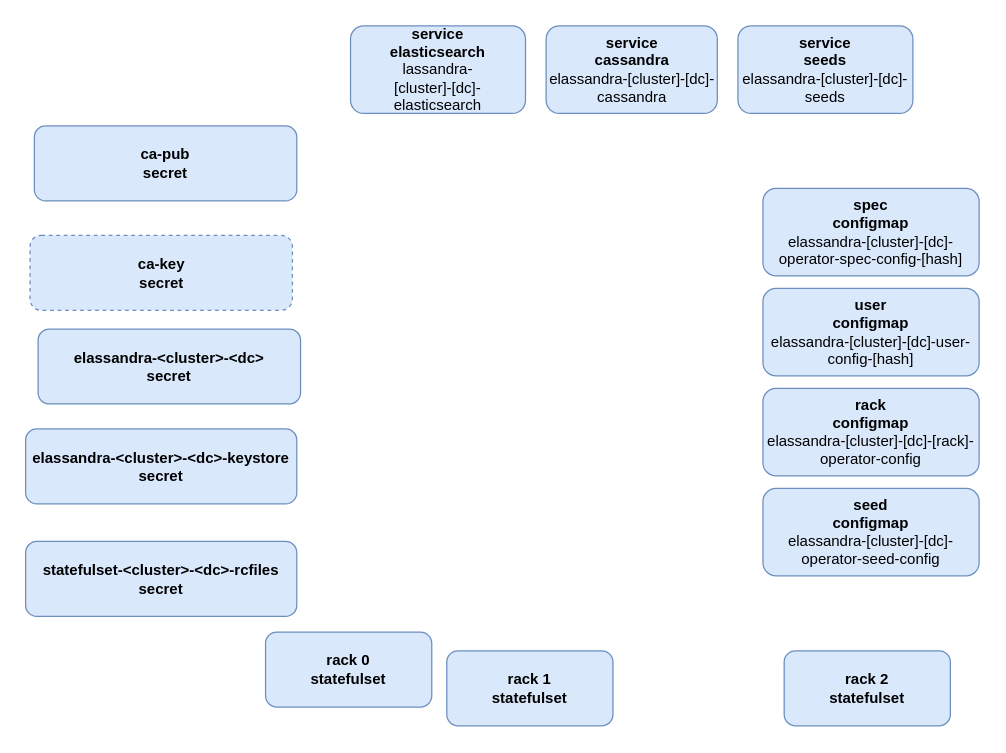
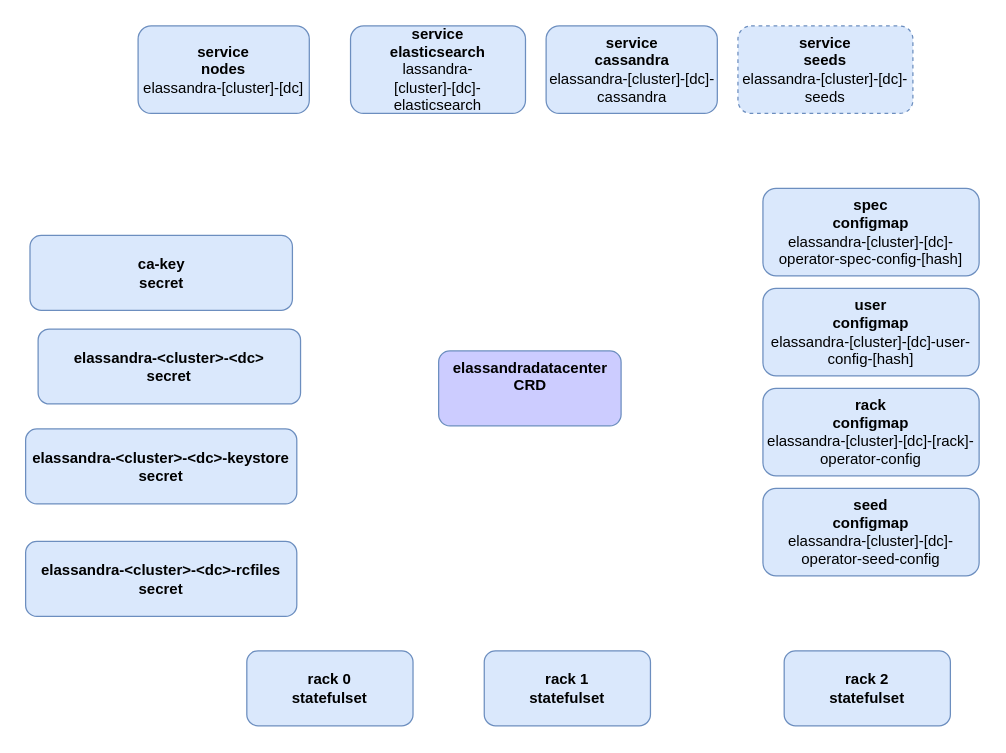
+ <mxCell id="18" value="&lt;b&gt;service&lt;br&gt;nodes&lt;/b&gt;&lt;br&gt;elassandra-[cluster]-[dc]" style="rounded=1;whiteSpace=wrap;html=1;fillColor=#dae8fc;strokeColor=#6c8ebf;fontStyle=0" vertex="1" parent="1"><mxGeometry x="110" y="20" width="137" height="70" as="geometry" /></mxCell>
- <mxCell id="17" value="service&lt;br&gt;seeds&lt;br&gt;&lt;span style=&quot;font-weight: normal&quot;&gt;elassandra-[cluster]-[dc]-seeds&lt;/span&gt;" style="rounded=1;whiteSpace=wrap;html=1;fillColor=#dae8fc;strokeColor=#6c8ebf;fontStyle=1" vertex="1" parent="1"><mxGeometry x="590" y="20" width="140" height="70" as="geometry" /></mxCell>
+ <mxCell id="17" value="service&lt;br&gt;seeds&lt;br&gt;&lt;span style=&quot;font-weight: normal&quot;&gt;elassandra-[cluster]-[dc]-seeds&lt;/span&gt;" style="rounded=1;whiteSpace=wrap;html=1;fillColor=#dae8fc;strokeColor=#6c8ebf;fontStyle=1;dashed=1;" vertex="1" parent="1"><mxGeometry x="590" y="20" width="140" height="70" as="geometry" /></mxCell>
- <mxCell id="12" value="ca-pub&lt;br&gt;secret" style="rounded=1;whiteSpace=wrap;html=1;fillColor=#dae8fc;strokeColor=#6c8ebf;fontStyle=1" vertex="1" parent="1"><mxGeometry x="27" y="100" width="210" height="60" as="geometry" /></mxCell>
- <mxCell id="13" value="ca-key&lt;br&gt;secret" style="rounded=1;whiteSpace=wrap;html=1;fillColor=#dae8fc;strokeColor=#6c8ebf;fontStyle=1;dashed=1;" vertex="1" parent="1"><mxGeometry x="23.5" y="187.5" width="210" height="60" as="geometry" /></mxCell>
+ <mxCell id="13" value="ca-key&lt;br&gt;secret" style="rounded=1;whiteSpace=wrap;html=1;fillColor=#dae8fc;strokeColor=#6c8ebf;fontStyle=1" vertex="1" parent="1"><mxGeometry x="23.5" y="187.5" width="210" height="60" as="geometry" /></mxCell>
+ <mxCell id="2" value="elassandradatacenter&lt;br&gt;CRD" style="rounded=1;whiteSpace=wrap;html=1;verticalAlign=top;fillColor=#CCCCFF;strokeColor=#6c8ebf;fontStyle=1" vertex="1" parent="1"><mxGeometry x="350.5" y="280" width="146" height="60" as="geometry" /></mxCell>
- <mxCell id="14" value="statefulset-&amp;lt;cluster&amp;gt;-&amp;lt;dc&amp;gt;-rcfiles&lt;br&gt;secret" style="rounded=1;whiteSpace=wrap;html=1;fillColor=#dae8fc;strokeColor=#6c8ebf;fontStyle=1" vertex="1" parent="1"><mxGeometry x="20" y="432.5" width="217" height="60" as="geometry" /></mxCell>
+ <mxCell id="14" value="elassandra-&amp;lt;cluster&amp;gt;-&amp;lt;dc&amp;gt;-rcfiles&lt;br&gt;secret" style="rounded=1;whiteSpace=wrap;html=1;fillColor=#dae8fc;strokeColor=#6c8ebf;fontStyle=1" vertex="1" parent="1"><mxGeometry x="20" y="432.5" width="217" height="60" as="geometry" /></mxCell>
- <mxCell id="3" value="rack 0&lt;br&gt;statefulset" style="rounded=1;whiteSpace=wrap;html=1;fillColor=#dae8fc;strokeColor=#6c8ebf;fontStyle=1" vertex="1" parent="1"><mxGeometry x="212" y="505" width="133" height="60" as="geometry" /></mxCell>
+ <mxCell id="3" value="rack 0&lt;br&gt;statefulset" style="rounded=1;whiteSpace=wrap;html=1;fillColor=#dae8fc;strokeColor=#6c8ebf;fontStyle=1" vertex="1" parent="1"><mxGeometry x="197" y="520" width="133" height="60" as="geometry" /></mxCell>
- <mxCell id="4" value="rack 1&lt;br&gt;statefulset" style="rounded=1;whiteSpace=wrap;html=1;fillColor=#dae8fc;strokeColor=#6c8ebf;fontStyle=1" vertex="1" parent="1"><mxGeometry x="357" y="520" width="133" height="60" as="geometry" /></mxCell>
+ <mxCell id="4" value="rack 1&lt;br&gt;statefulset" style="rounded=1;whiteSpace=wrap;html=1;fillColor=#dae8fc;strokeColor=#6c8ebf;fontStyle=1" vertex="1" parent="1"><mxGeometry x="387" y="520" width="133" height="60" as="geometry" /></mxCell>
